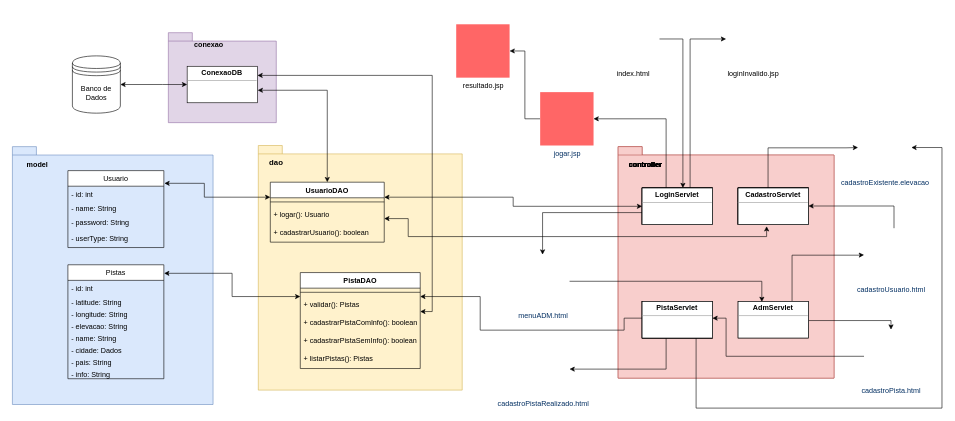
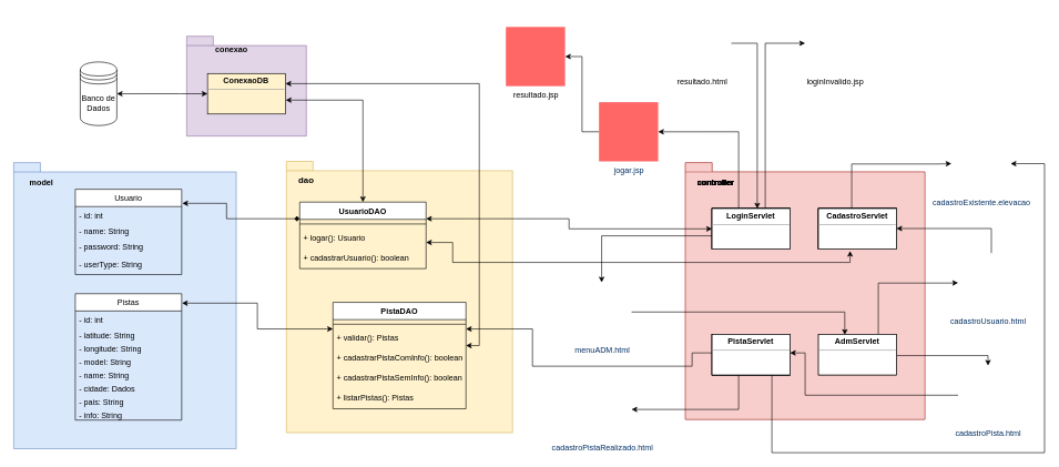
- <mxCell id="22" value="index.html" style="shape=image;html=1;verticalAlign=top;verticalLabelPosition=bottom;labelBackgroundColor=#ffffff;imageAspect=0;aspect=fixed;image=https://cdn3.iconfinder.com/data/icons/network-and-communications-10/32/network_Browser_global_network_planet_webpage_globe-128.png" parent="1" vertex="1"><mxGeometry x="1010" y="20" width="89" height="89" as="geometry" /></mxCell>
+ <mxCell id="22" value="resultado.html" style="shape=image;html=1;verticalAlign=top;verticalLabelPosition=bottom;labelBackgroundColor=#ffffff;imageAspect=0;aspect=fixed;image=https://cdn3.iconfinder.com/data/icons/network-and-communications-10/32/network_Browser_global_network_planet_webpage_globe-128.png" parent="1" vertex="1"><mxGeometry x="1010" y="20" width="89" height="89" as="geometry" /></mxCell>
- <mxCell id="37" value="Banco de Dados" style="shape=datastore;whiteSpace=wrap;html=1;" parent="1" vertex="1"><mxGeometry x="120" y="92.69" width="80" height="95.5" as="geometry" /></mxCell>
+ <mxCell id="37" value="Banco de Dados" style="shape=datastore;whiteSpace=wrap;html=1;" parent="1" vertex="1"><mxGeometry x="120" y="92.69" width="55" height="95.5" as="geometry" /></mxCell>
- <mxCell id="26" value="&lt;p style=&quot;margin: 0px ; margin-top: 4px ; text-align: center&quot;&gt;&lt;b&gt;ConexaoDB&lt;/b&gt;&lt;/p&gt;&lt;hr size=&quot;1&quot;&gt;&lt;div style=&quot;height: 2px&quot;&gt;&lt;/div&gt;" style="verticalAlign=top;align=left;overflow=fill;fontSize=12;fontFamily=Helvetica;html=1;rounded=0;shadow=0;glass=0;sketch=0;" parent="23" vertex="1"><mxGeometry x="31.36" y="56" width="117.27" height="60.882" as="geometry" /></mxCell>
+ <mxCell id="26" value="&lt;p style=&quot;margin: 0px ; margin-top: 4px ; text-align: center&quot;&gt;&lt;b&gt;ConexaoDB&lt;/b&gt;&lt;/p&gt;&lt;hr size=&quot;1&quot;&gt;&lt;div style=&quot;height: 2px&quot;&gt;&lt;/div&gt;" style="verticalAlign=top;align=left;overflow=fill;fontSize=12;fontFamily=Helvetica;html=1;rounded=0;shadow=0;glass=0;sketch=0;fillColor=#fff2cc;" parent="23" vertex="1"><mxGeometry x="31.36" y="56" width="117.27" height="60.882" as="geometry" /></mxCell>
- <mxCell id="29" style="edgeStyle=orthogonalEdgeStyle;rounded=0;orthogonalLoop=1;jettySize=auto;html=1;entryX=0;entryY=0.25;entryDx=0;entryDy=0;endArrow=classic;endFill=1;startArrow=classic;startFill=1;exitX=1.006;exitY=0.165;exitDx=0;exitDy=0;exitPerimeter=0;" parent="1" source="8" target="59" edge="1"><mxGeometry x="-1120" y="94" as="geometry"><mxPoint x="400" y="367" as="targetPoint" /><Array as="points"><mxPoint x="340" y="305" /><mxPoint x="340" y="328" /></Array><mxPoint x="280" y="364" as="sourcePoint" /></mxGeometry></mxCell>
+ <mxCell id="29" style="edgeStyle=orthogonalEdgeStyle;rounded=0;orthogonalLoop=1;jettySize=auto;html=1;entryX=0;entryY=0.25;entryDx=0;entryDy=0;endArrow=diamond;endFill=1;startArrow=classic;startFill=1;exitX=1.006;exitY=0.165;exitDx=0;exitDy=0;exitPerimeter=0;" parent="1" source="8" target="59" edge="1"><mxGeometry x="-1120" y="94" as="geometry"><mxPoint x="400" y="367" as="targetPoint" /><Array as="points"><mxPoint x="340" y="305" /><mxPoint x="340" y="328" /></Array><mxPoint x="280" y="364" as="sourcePoint" /></mxGeometry></mxCell>
- <mxCell id="17" value="- elevacao: String" style="text;strokeColor=none;fillColor=none;align=left;verticalAlign=top;spacingLeft=4;spacingRight=4;overflow=hidden;rotatable=0;points=[[0,0.5],[1,0.5]];portConstraint=eastwest;" parent="13" vertex="1"><mxGeometry y="90" width="160" height="20" as="geometry" /></mxCell>
+ <mxCell id="17" value="- model: String" style="text;strokeColor=none;fillColor=none;align=left;verticalAlign=top;spacingLeft=4;spacingRight=4;overflow=hidden;rotatable=0;points=[[0,0.5],[1,0.5]];portConstraint=eastwest;" parent="13" vertex="1"><mxGeometry y="90" width="160" height="20" as="geometry" /></mxCell>
